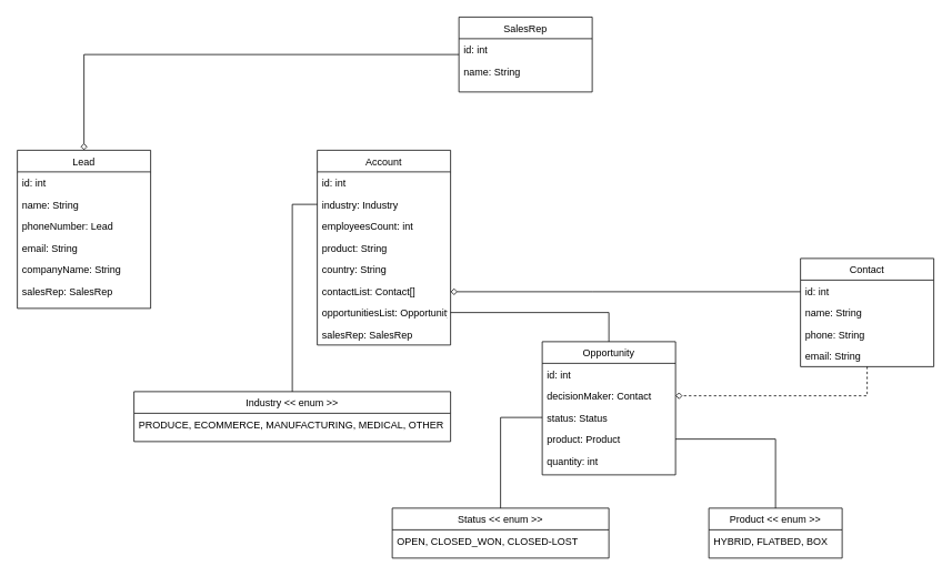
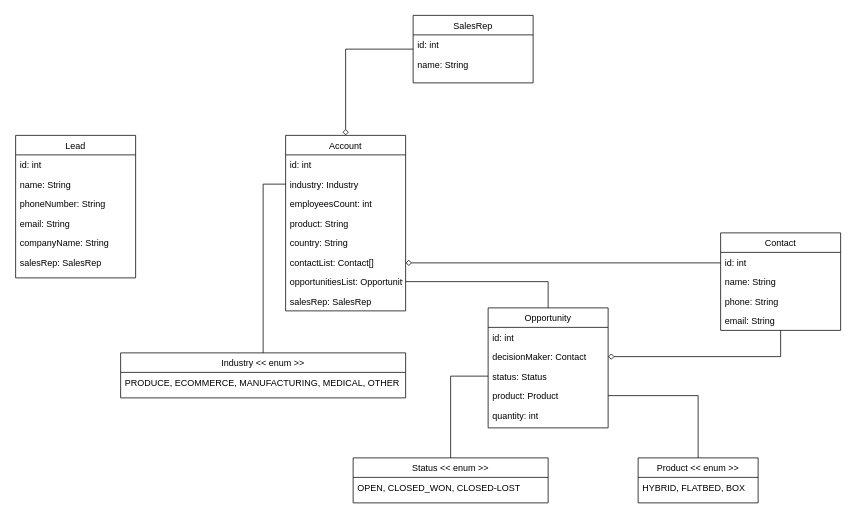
- <mxCell id="42" style="edgeStyle=orthogonalEdgeStyle;rounded=0;orthogonalLoop=1;jettySize=auto;html=1;entryX=0.5;entryY=0;entryDx=0;entryDy=0;endArrow=diamond;endFill=0;" edge="1" parent="1" source="43" target="2"><mxGeometry relative="1" as="geometry" /></mxCell>
+ <mxCell id="41" style="edgeStyle=orthogonalEdgeStyle;rounded=0;orthogonalLoop=1;jettySize=auto;html=1;entryX=0.5;entryY=0;entryDx=0;entryDy=0;endArrow=diamond;endFill=0;" edge="1" parent="1" source="43" target="9"><mxGeometry relative="1" as="geometry" /></mxCell>
- <mxCell id="5" value="phoneNumber: Lead" style="text;align=left;verticalAlign=top;spacingLeft=4;spacingRight=4;overflow=hidden;rotatable=0;points=[[0,0.5],[1,0.5]];portConstraint=eastwest;rounded=0;shadow=0;html=0;" parent="2" vertex="1"><mxGeometry y="78" width="160" height="26" as="geometry" /></mxCell>
+ <mxCell id="5" value="phoneNumber: String" style="text;align=left;verticalAlign=top;spacingLeft=4;spacingRight=4;overflow=hidden;rotatable=0;points=[[0,0.5],[1,0.5]];portConstraint=eastwest;rounded=0;shadow=0;html=0;" parent="2" vertex="1"><mxGeometry y="78" width="160" height="26" as="geometry" /></mxCell>
- <mxCell id="18" style="edgeStyle=orthogonalEdgeStyle;rounded=0;orthogonalLoop=1;jettySize=auto;html=1;entryX=1;entryY=0.5;entryDx=0;entryDy=0;endArrow=diamond;endFill=0;dashed=1;" parent="1" source="20" target="28" edge="1"><mxGeometry relative="1" as="geometry" /></mxCell>
+ <mxCell id="18" style="edgeStyle=orthogonalEdgeStyle;rounded=0;orthogonalLoop=1;jettySize=auto;html=1;entryX=1;entryY=0.5;entryDx=0;entryDy=0;endArrow=diamond;endFill=0;" parent="1" source="20" target="28" edge="1"><mxGeometry relative="1" as="geometry" /></mxCell>
